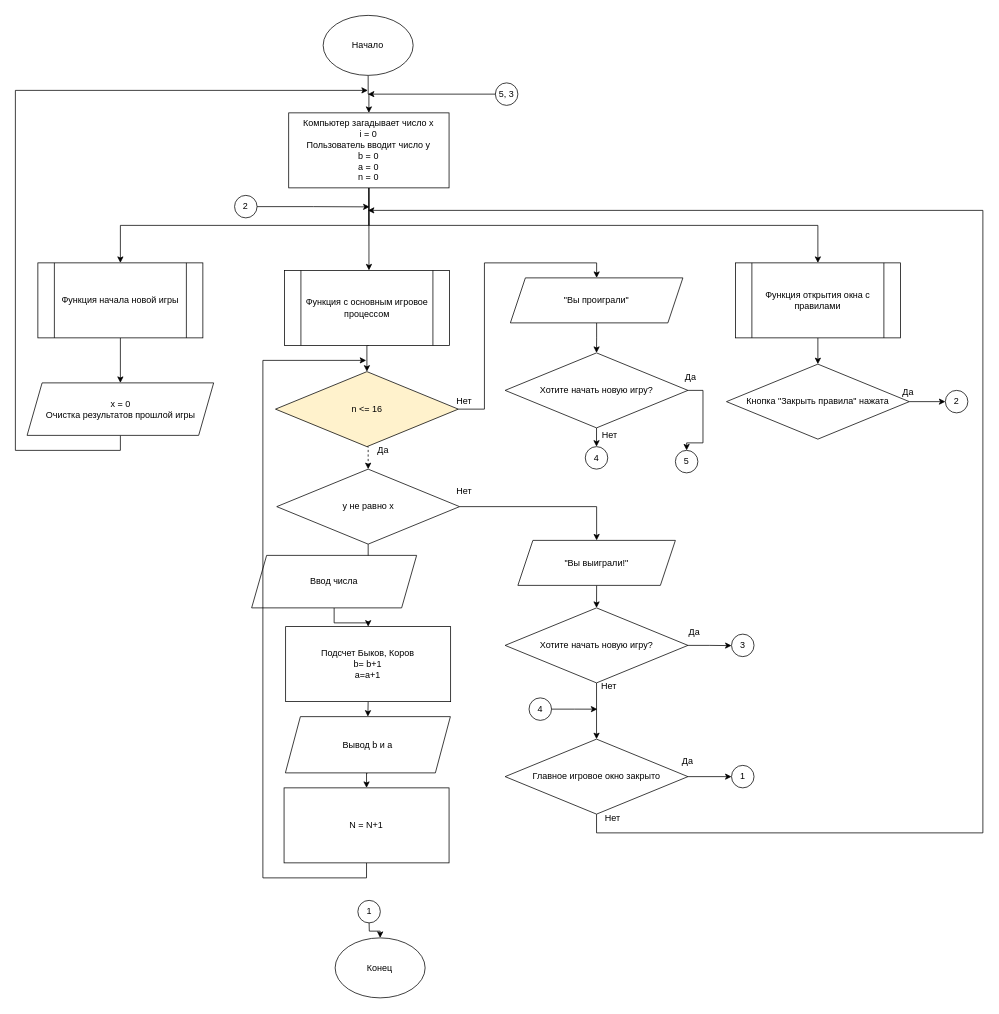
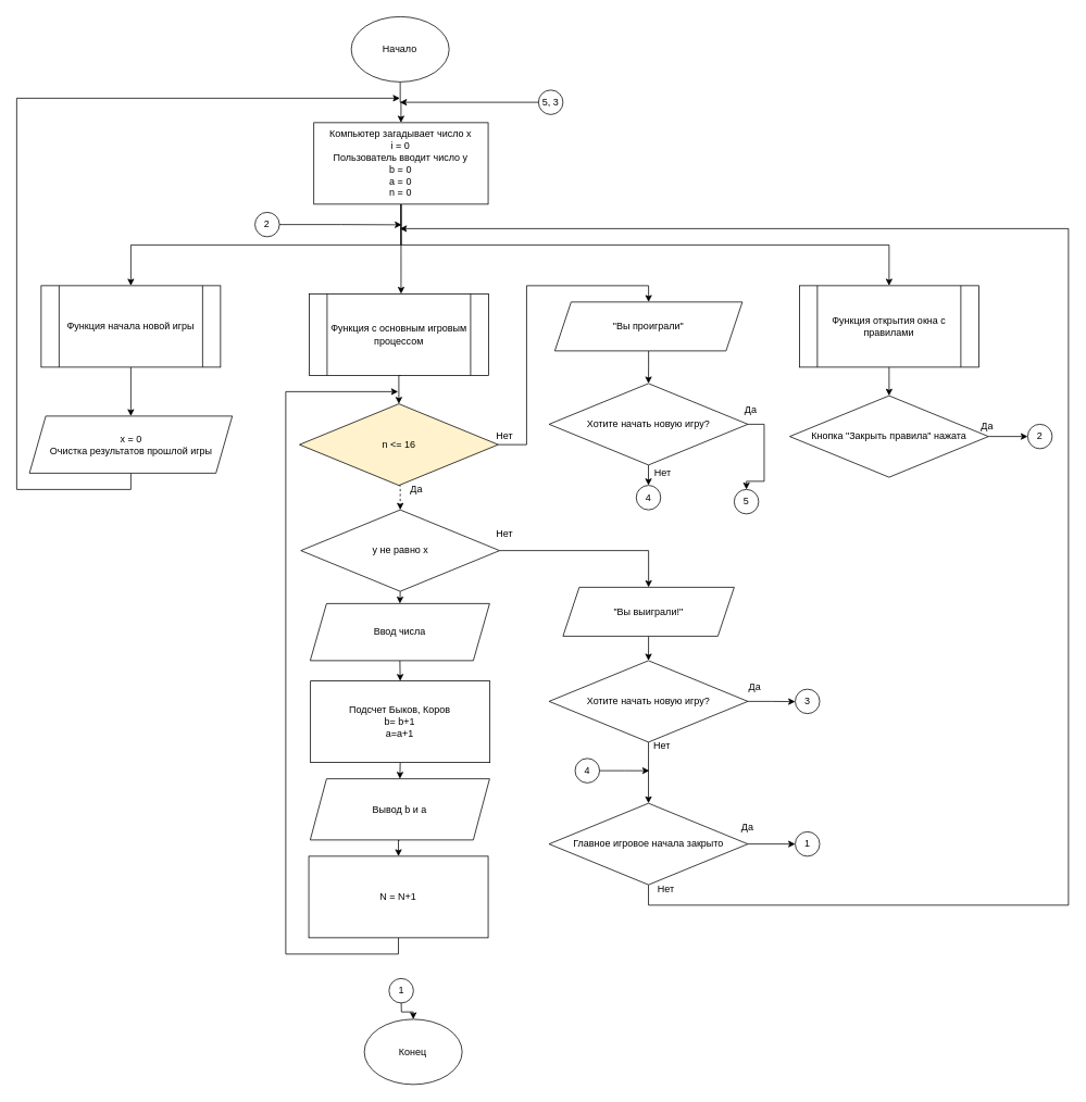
- <mxCell id="48" value="Функция с основным игровое процессом" style="shape=process;whiteSpace=wrap;html=1;backgroundOutline=1;" vertex="1" parent="1"><mxGeometry x="378.72" y="360" width="220" height="100" as="geometry" /></mxCell>
+ <mxCell id="48" value="Функция с основным игровым процессом" style="shape=process;whiteSpace=wrap;html=1;backgroundOutline=1;" vertex="1" parent="1"><mxGeometry x="378.72" y="360" width="220" height="100" as="geometry" /></mxCell>
- <mxCell id="62" value="Ввод числа" style="shape=parallelogram;perimeter=parallelogramPerimeter;whiteSpace=wrap;html=1;fixedSize=1;" vertex="1" parent="1"><mxGeometry x="335" y="740" width="220" height="70" as="geometry" /></mxCell>
+ <mxCell id="62" value="Ввод числа" style="shape=parallelogram;perimeter=parallelogramPerimeter;whiteSpace=wrap;html=1;fixedSize=1;" vertex="1" parent="1"><mxGeometry x="380" y="740" width="220" height="70" as="geometry" /></mxCell>
- <mxCell id="54" value="Главное игровое окно закрыто" style="rhombus;whiteSpace=wrap;html=1;" vertex="1" parent="1"><mxGeometry x="673" y="985" width="243.75" height="100" as="geometry" /></mxCell>
+ <mxCell id="54" value="Главное игровое начала закрыто" style="rhombus;whiteSpace=wrap;html=1;" vertex="1" parent="1"><mxGeometry x="673" y="985" width="243.75" height="100" as="geometry" /></mxCell>
